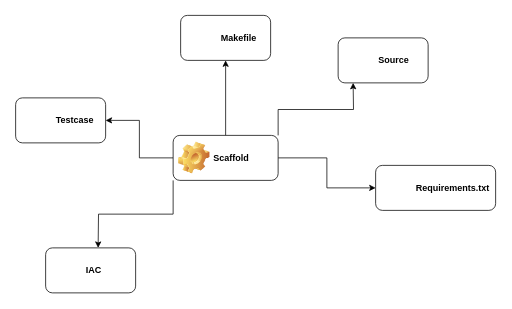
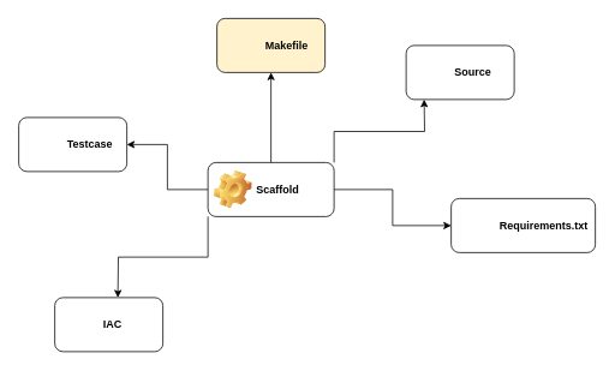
- <mxCell id="9" value="Makefile" style="whiteSpace=wrap;html=1;align=left;fontStyle=1;spacing=2;spacingLeft=52;rounded=1;" vertex="1" parent="1"><mxGeometry x="240" y="20" width="120" height="60" as="geometry" /></mxCell>
+ <mxCell id="9" value="Makefile" style="whiteSpace=wrap;html=1;align=left;fontStyle=1;spacing=2;spacingLeft=52;rounded=1;fillColor=#fff2cc;" vertex="1" parent="1"><mxGeometry x="240" y="20" width="120" height="60" as="geometry" /></mxCell>
